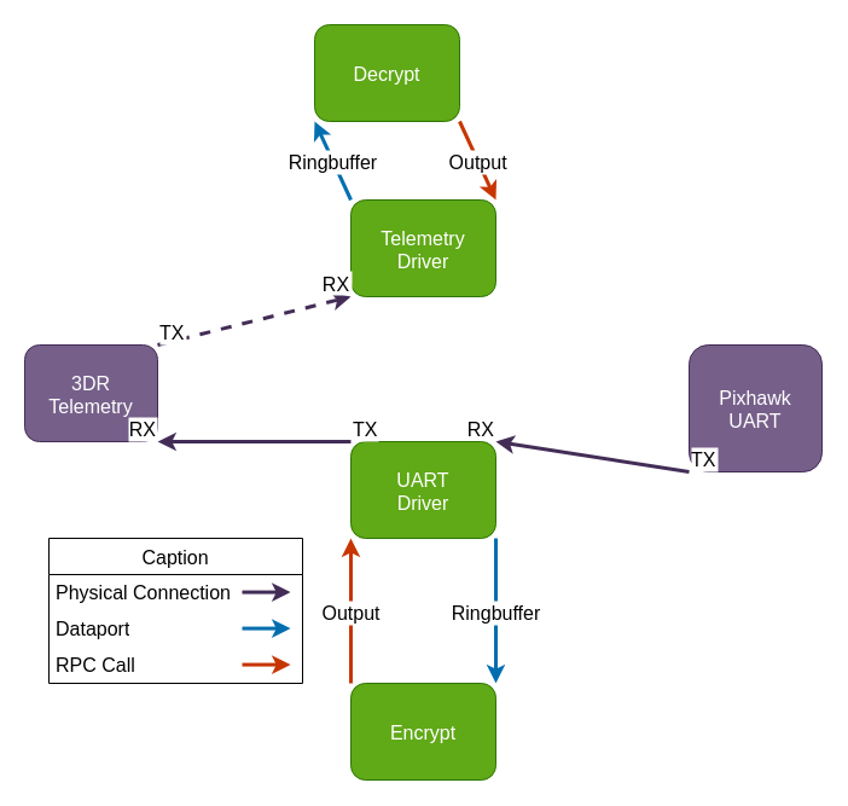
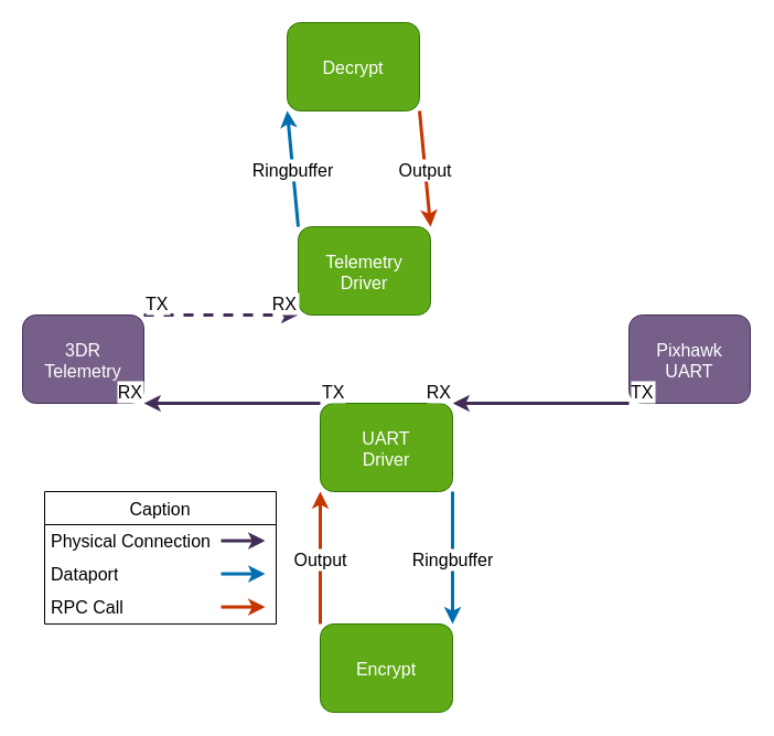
- <mxCell id="3" value="Telemetry&#10;Driver" style="rounded=1;fillColor=#60a917;fontColor=#ffffff;strokeColor=#2D7600;fontSize=16;" vertex="1" parent="1"><mxGeometry x="290" y="165" width="120" height="80" as="geometry" /></mxCell>
+ <mxCell id="3" value="Telemetry&#10;Driver" style="rounded=1;fillColor=#60a917;fontColor=#ffffff;strokeColor=#2D7600;fontSize=16;" vertex="1" parent="1"><mxGeometry x="270" y="205" width="120" height="80" as="geometry" /></mxCell>
- <mxCell id="4" value="Pixhawk&#10;UART" style="rounded=1;fillColor=#76608a;fontColor=#ffffff;strokeColor=#432D57;fontSize=16;" vertex="1" parent="1"><mxGeometry x="570" y="285" width="110" height="105" as="geometry" /></mxCell>
+ <mxCell id="4" value="Pixhawk&#10;UART" style="rounded=1;fillColor=#76608a;fontColor=#ffffff;strokeColor=#432D57;fontSize=16;" vertex="1" parent="1"><mxGeometry x="570" y="285" width="110" height="80" as="geometry" /></mxCell>
